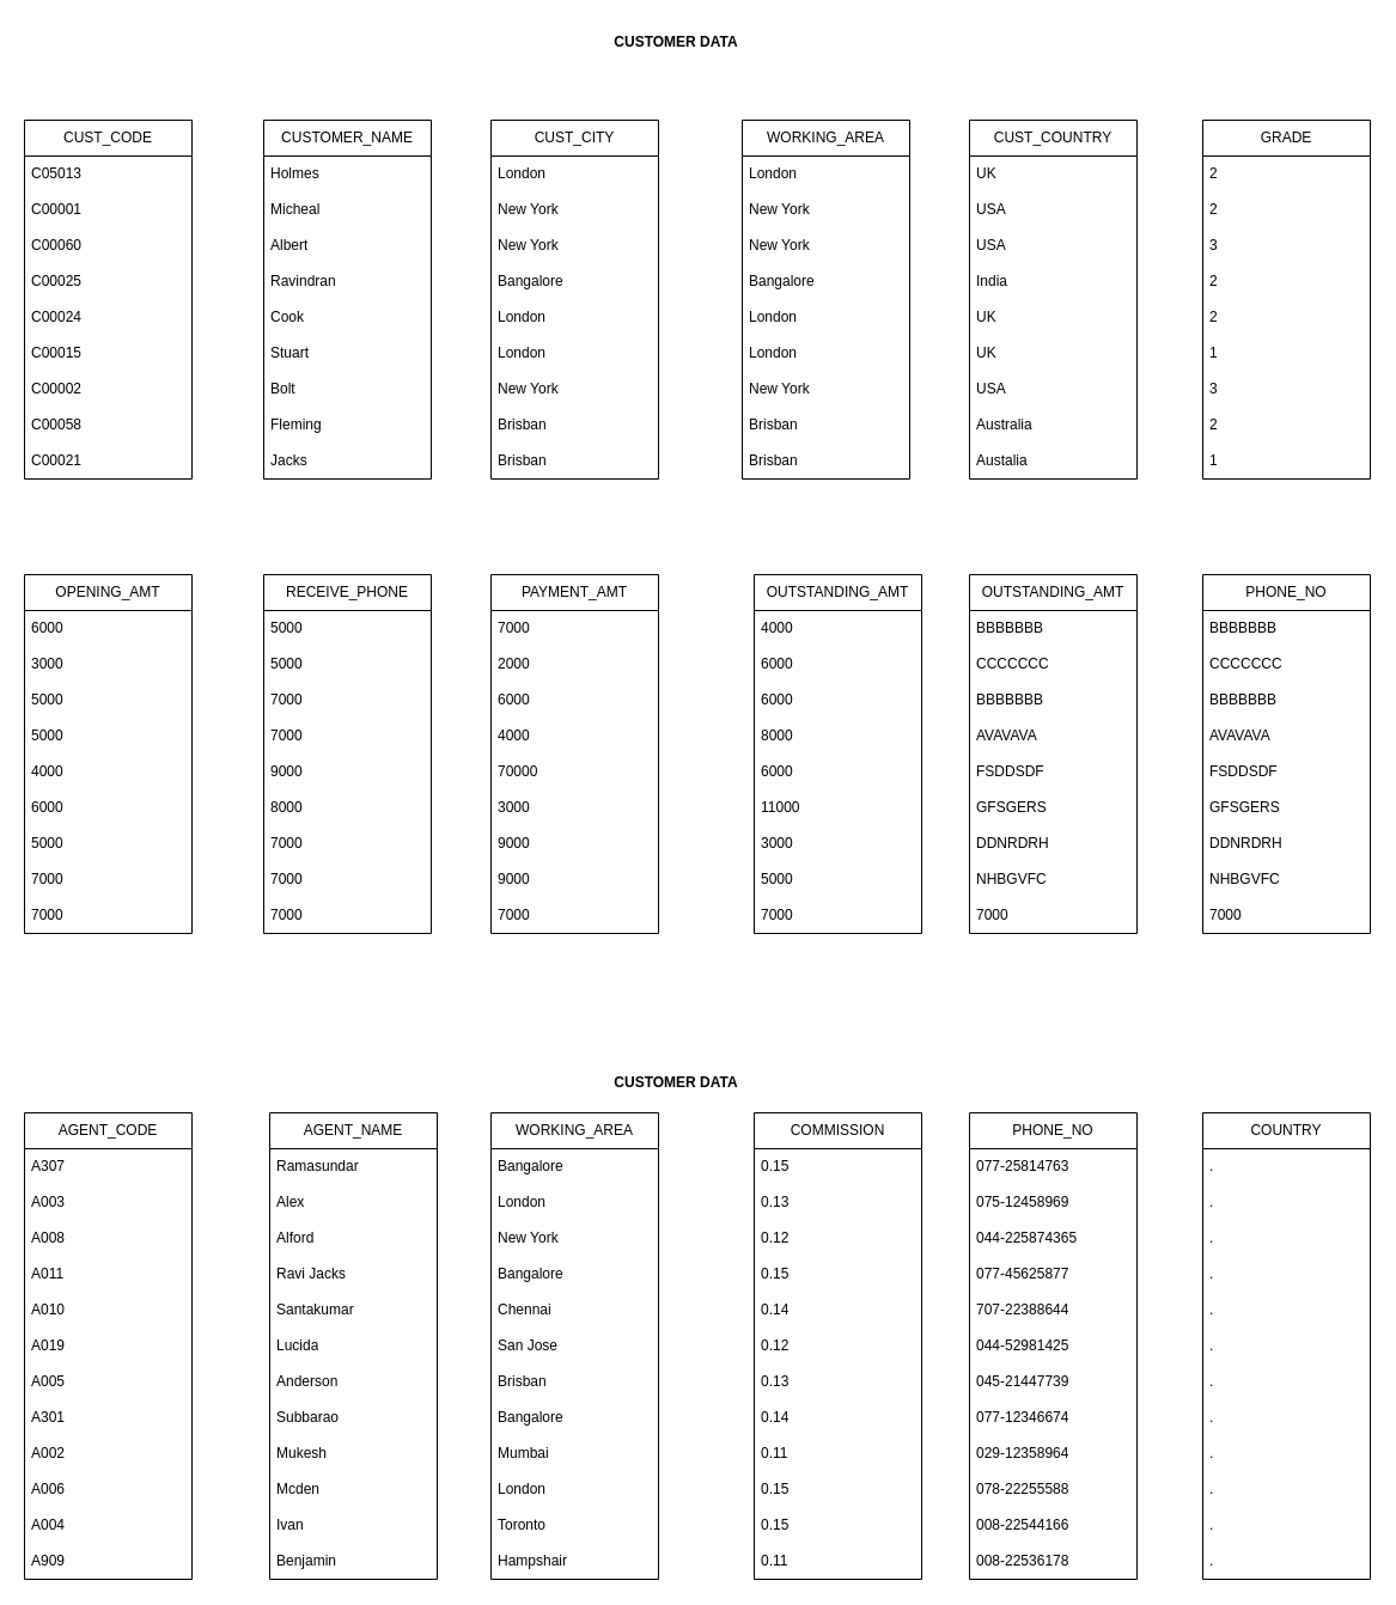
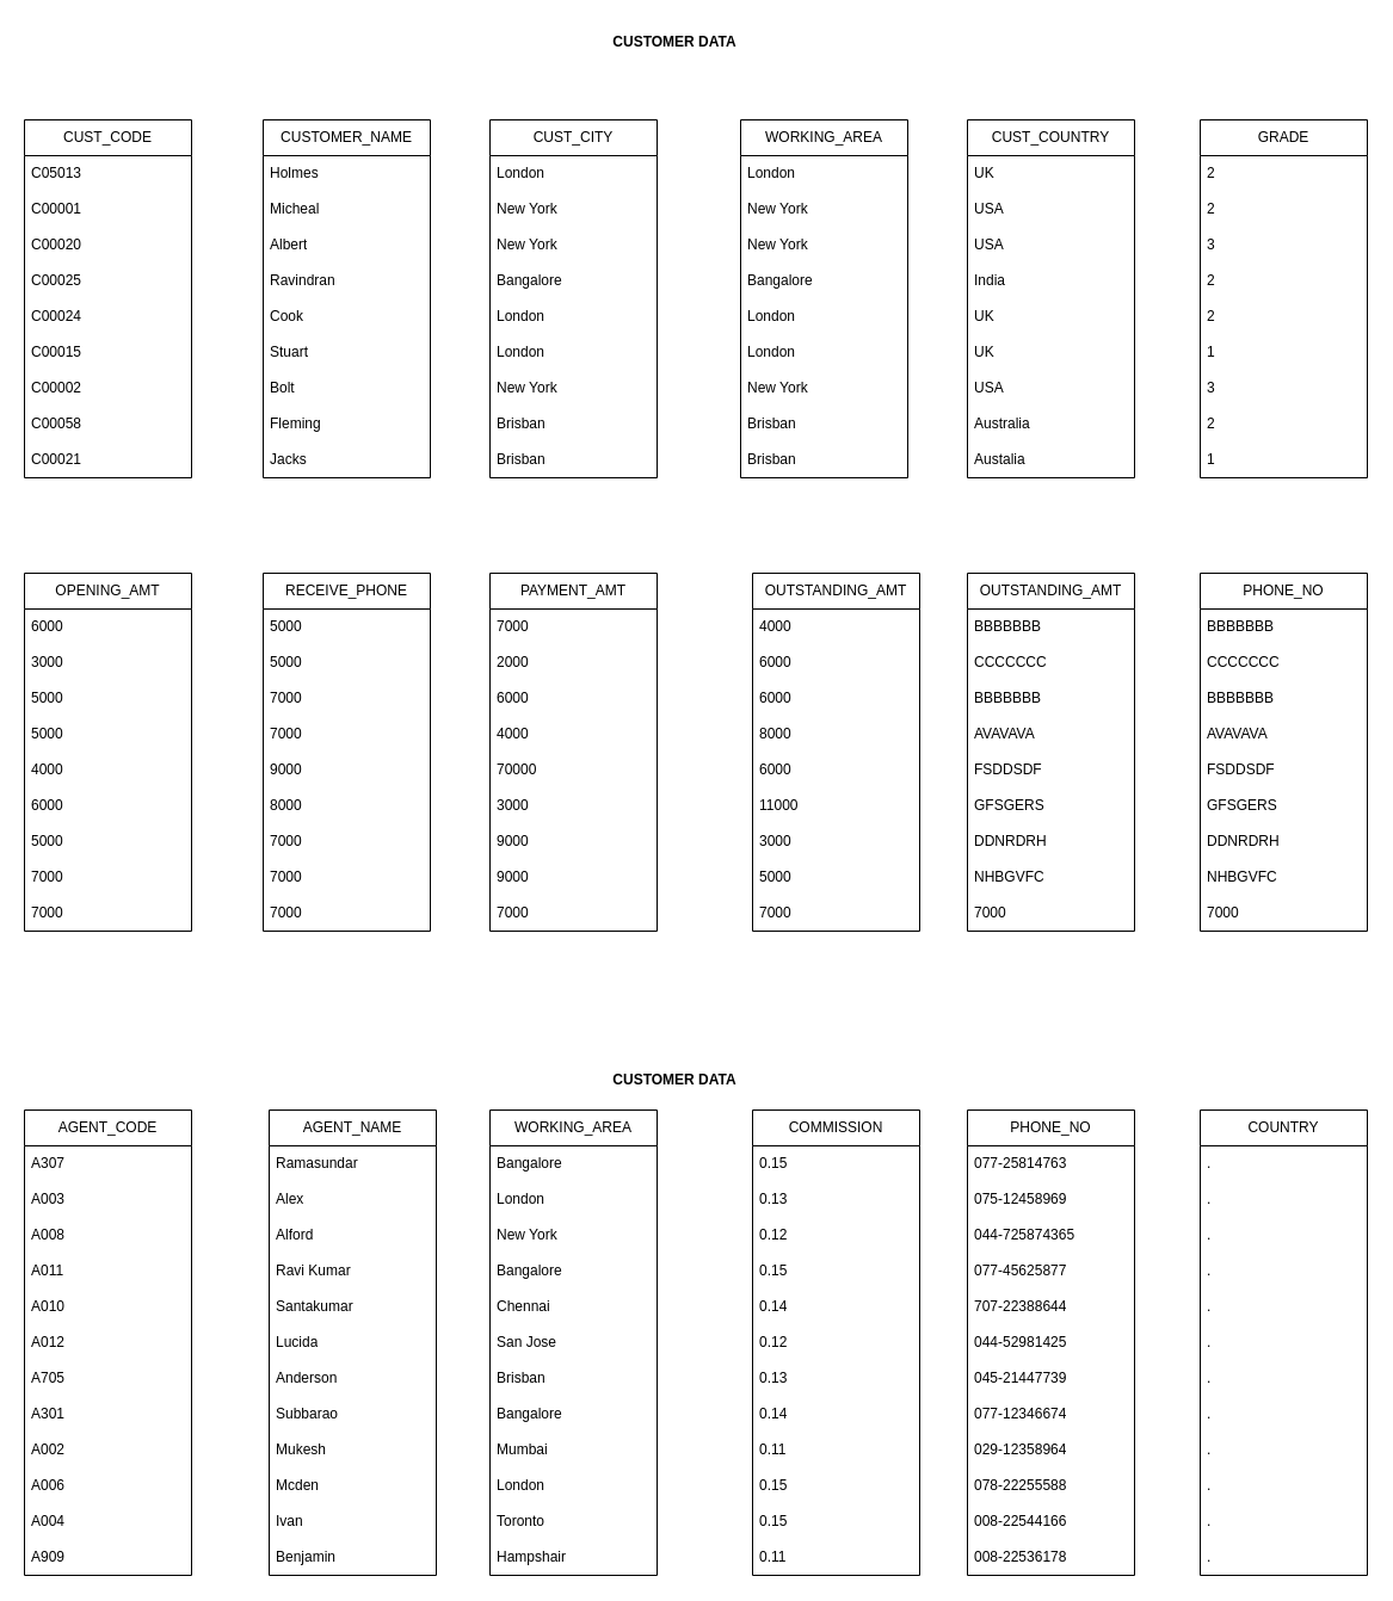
- <mxCell id="5" value="C00060&lt;br&gt;" style="text;strokeColor=none;fillColor=none;align=left;verticalAlign=middle;spacingLeft=4;spacingRight=4;overflow=hidden;points=[[0,0.5],[1,0.5]];portConstraint=eastwest;rotatable=0;whiteSpace=wrap;html=1;" vertex="1" parent="2"><mxGeometry y="90" width="140" height="30" as="geometry" /></mxCell>
+ <mxCell id="5" value="C00020&lt;br&gt;" style="text;strokeColor=none;fillColor=none;align=left;verticalAlign=middle;spacingLeft=4;spacingRight=4;overflow=hidden;points=[[0,0.5],[1,0.5]];portConstraint=eastwest;rotatable=0;whiteSpace=wrap;html=1;" vertex="1" parent="2"><mxGeometry y="90" width="140" height="30" as="geometry" /></mxCell>
- <mxCell id="179" value="044-225874365" style="text;strokeColor=none;fillColor=none;align=left;verticalAlign=middle;spacingLeft=4;spacingRight=4;overflow=hidden;points=[[0,0.5],[1,0.5]];portConstraint=eastwest;rotatable=0;whiteSpace=wrap;html=1;" vertex="1" parent="176"><mxGeometry y="90" width="140" height="30" as="geometry" /></mxCell>
+ <mxCell id="179" value="044-725874365" style="text;strokeColor=none;fillColor=none;align=left;verticalAlign=middle;spacingLeft=4;spacingRight=4;overflow=hidden;points=[[0,0.5],[1,0.5]];portConstraint=eastwest;rotatable=0;whiteSpace=wrap;html=1;" vertex="1" parent="176"><mxGeometry y="90" width="140" height="30" as="geometry" /></mxCell>
- <mxCell id="141" value="Ravi Jacks" style="text;strokeColor=none;fillColor=none;align=left;verticalAlign=middle;spacingLeft=4;spacingRight=4;overflow=hidden;points=[[0,0.5],[1,0.5]];portConstraint=eastwest;rotatable=0;whiteSpace=wrap;html=1;" vertex="1" parent="137"><mxGeometry y="120" width="140" height="30" as="geometry" /></mxCell>
+ <mxCell id="141" value="Ravi Kumar" style="text;strokeColor=none;fillColor=none;align=left;verticalAlign=middle;spacingLeft=4;spacingRight=4;overflow=hidden;points=[[0,0.5],[1,0.5]];portConstraint=eastwest;rotatable=0;whiteSpace=wrap;html=1;" vertex="1" parent="137"><mxGeometry y="120" width="140" height="30" as="geometry" /></mxCell>
- <mxCell id="130" value="A019" style="text;strokeColor=none;fillColor=none;align=left;verticalAlign=middle;spacingLeft=4;spacingRight=4;overflow=hidden;points=[[0,0.5],[1,0.5]];portConstraint=eastwest;rotatable=0;whiteSpace=wrap;html=1;" vertex="1" parent="124"><mxGeometry y="180" width="140" height="30" as="geometry" /></mxCell>
+ <mxCell id="130" value="A012" style="text;strokeColor=none;fillColor=none;align=left;verticalAlign=middle;spacingLeft=4;spacingRight=4;overflow=hidden;points=[[0,0.5],[1,0.5]];portConstraint=eastwest;rotatable=0;whiteSpace=wrap;html=1;" vertex="1" parent="124"><mxGeometry y="180" width="140" height="30" as="geometry" /></mxCell>
- <mxCell id="131" value="A005" style="text;strokeColor=none;fillColor=none;align=left;verticalAlign=middle;spacingLeft=4;spacingRight=4;overflow=hidden;points=[[0,0.5],[1,0.5]];portConstraint=eastwest;rotatable=0;whiteSpace=wrap;html=1;" vertex="1" parent="124"><mxGeometry y="210" width="140" height="30" as="geometry" /></mxCell>
+ <mxCell id="131" value="A705" style="text;strokeColor=none;fillColor=none;align=left;verticalAlign=middle;spacingLeft=4;spacingRight=4;overflow=hidden;points=[[0,0.5],[1,0.5]];portConstraint=eastwest;rotatable=0;whiteSpace=wrap;html=1;" vertex="1" parent="124"><mxGeometry y="210" width="140" height="30" as="geometry" /></mxCell>
